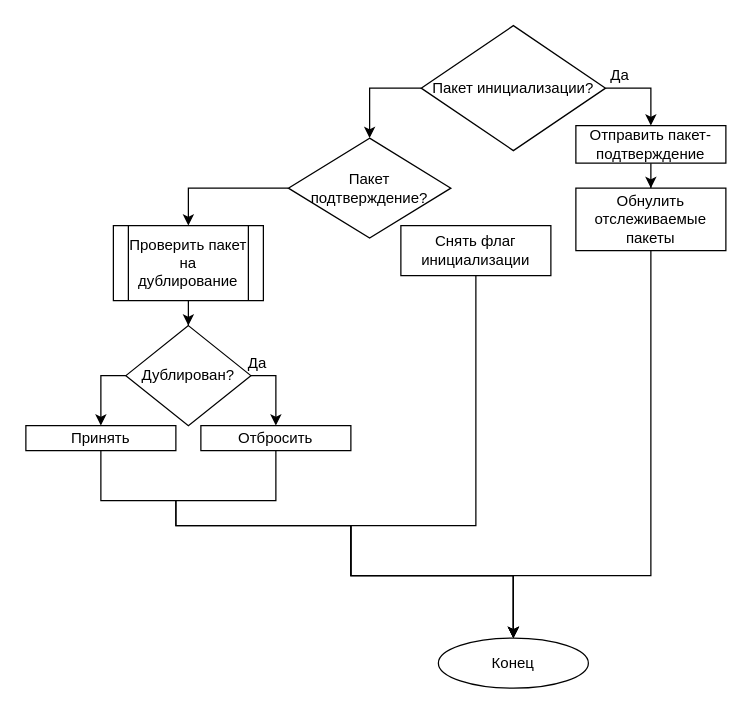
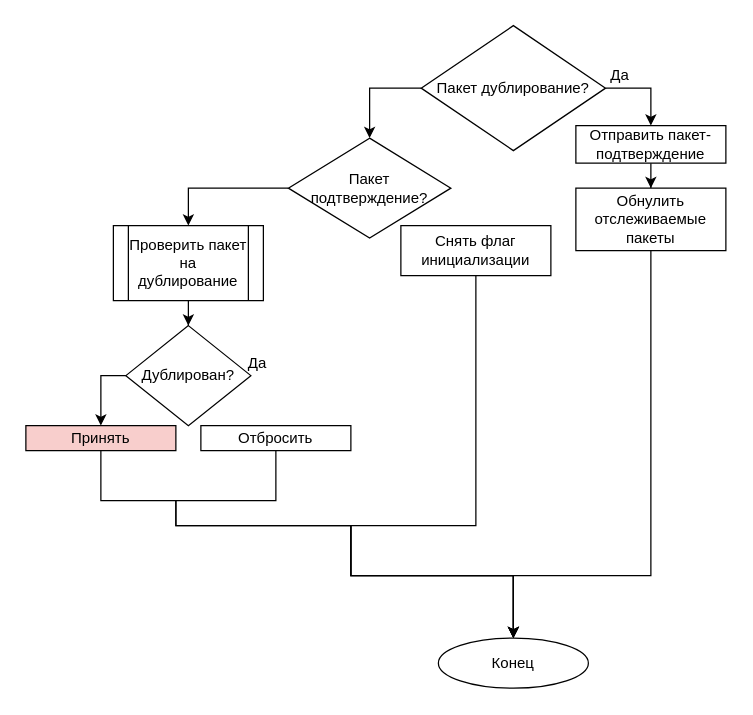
- <mxCell id="4" value="Пакет инициализации?" style="rhombus;whiteSpace=wrap;html=1;" vertex="1" parent="1"><mxGeometry x="336.25" y="20" width="147.5" height="100" as="geometry" /></mxCell>
+ <mxCell id="4" value="Пакет дублирование?" style="rhombus;whiteSpace=wrap;html=1;" vertex="1" parent="1"><mxGeometry x="336.25" y="20" width="147.5" height="100" as="geometry" /></mxCell>
- <mxCell id="12" style="edgeStyle=orthogonalEdgeStyle;rounded=0;orthogonalLoop=1;jettySize=auto;html=1;entryX=0.5;entryY=0;entryDx=0;entryDy=0;exitX=1;exitY=0.5;exitDx=0;exitDy=0;" edge="1" parent="1" source="14" target="17"><mxGeometry relative="1" as="geometry"><mxPoint x="220" y="340" as="targetPoint" /></mxGeometry></mxCell>
- <mxCell id="19" value="Принять" style="rounded=0;whiteSpace=wrap;html=1;" vertex="1" parent="1"><mxGeometry x="20" y="340" width="120" height="20" as="geometry" /></mxCell>
+ <mxCell id="19" value="Принять" style="rounded=0;whiteSpace=wrap;html=1;fillColor=#f8cecc;" vertex="1" parent="1"><mxGeometry x="20" y="340" width="120" height="20" as="geometry" /></mxCell>
